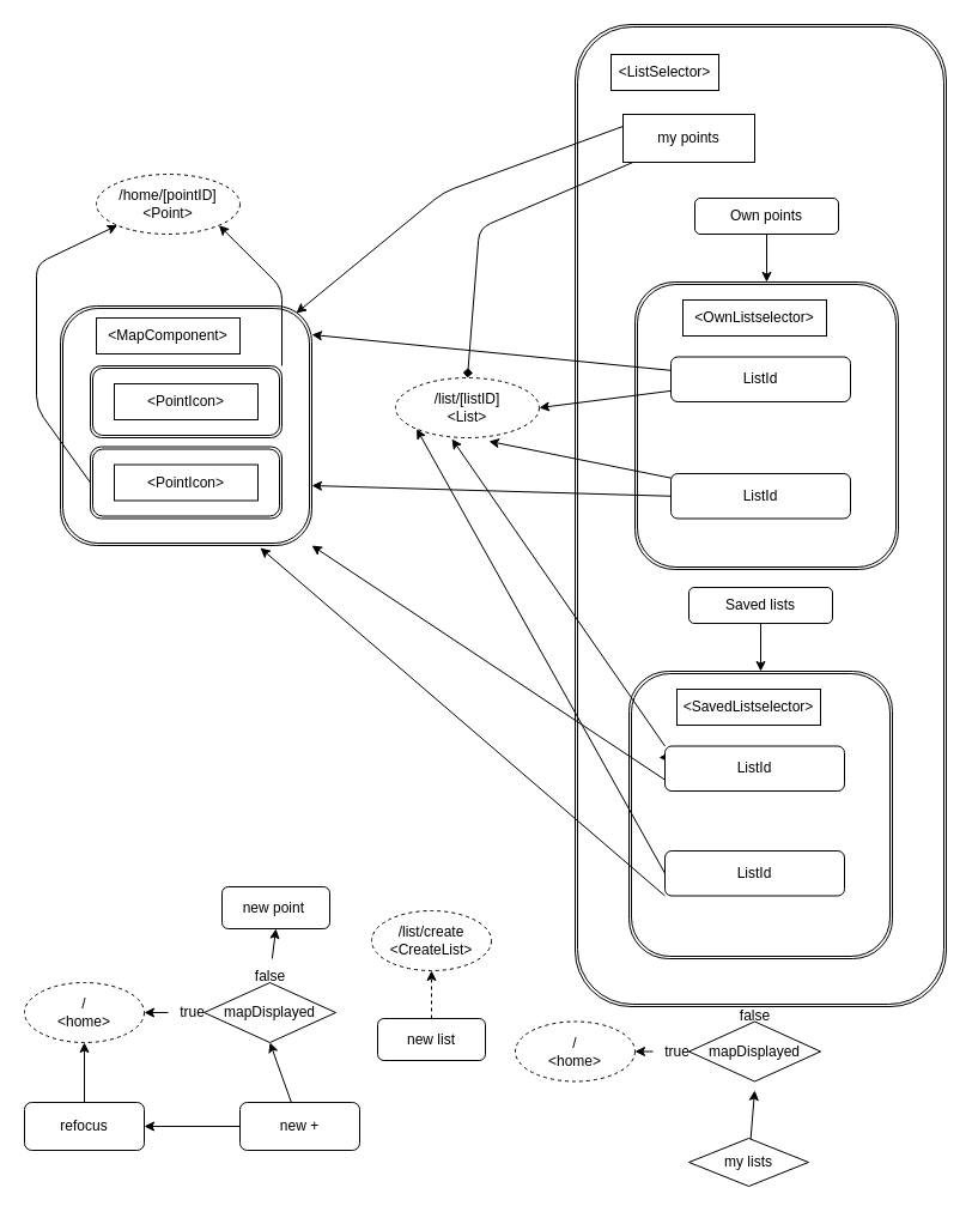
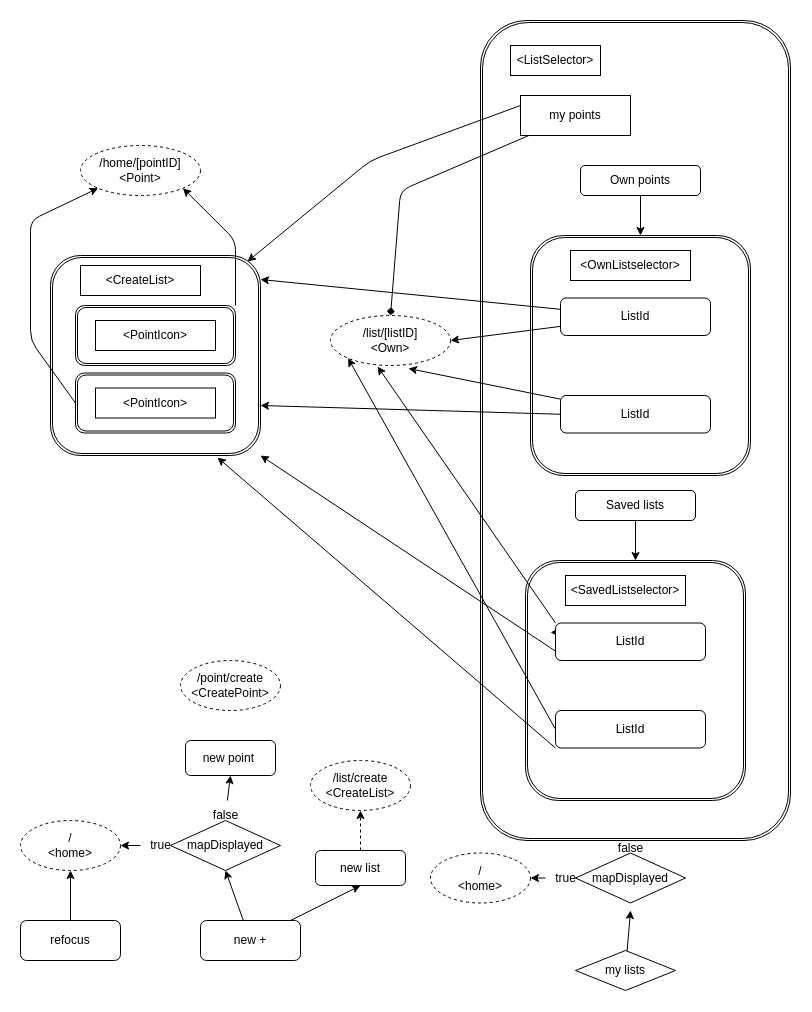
- <mxCell id="43" value="&amp;lt;MapComponent&amp;gt;" style="rounded=0;whiteSpace=wrap;html=1;" parent="1" vertex="1"><mxGeometry x="80" y="265" width="120" height="30" as="geometry" /></mxCell>
+ <mxCell id="43" value="&amp;lt;CreateList&amp;gt;" style="rounded=0;whiteSpace=wrap;html=1;" parent="1" vertex="1"><mxGeometry x="80" y="265" width="120" height="30" as="geometry" /></mxCell>
- <mxCell id="22" value="/list/[listID]&lt;br&gt;&amp;lt;List&amp;gt;" style="ellipse;whiteSpace=wrap;html=1;dashed=1;" parent="1" vertex="1"><mxGeometry x="330" y="315" width="120" height="50" as="geometry" /></mxCell>
+ <mxCell id="22" value="/list/[listID]&lt;br&gt;&amp;lt;Own&amp;gt;" style="ellipse;whiteSpace=wrap;html=1;dashed=1;" parent="1" vertex="1"><mxGeometry x="330" y="315" width="120" height="50" as="geometry" /></mxCell>
+ <mxCell id="14" value="/point/create&lt;br&gt;&amp;lt;CreatePoint&amp;gt;" style="ellipse;whiteSpace=wrap;html=1;dashed=1;" parent="1" vertex="1"><mxGeometry x="180" y="660" width="100" height="50" as="geometry" /></mxCell>
- <mxCell id="5" style="edgeStyle=none;html=1;" parent="1" source="7" target="3" edge="1"><mxGeometry relative="1" as="geometry"><mxPoint x="320" y="850" as="targetPoint" /></mxGeometry></mxCell>
+ <mxCell id="5" style="edgeStyle=none;html=1;entryX=0.5;entryY=1;entryDx=0;entryDy=0;" parent="1" source="7" target="10" edge="1"><mxGeometry relative="1" as="geometry"><mxPoint x="320" y="850" as="targetPoint" /></mxGeometry></mxCell>
